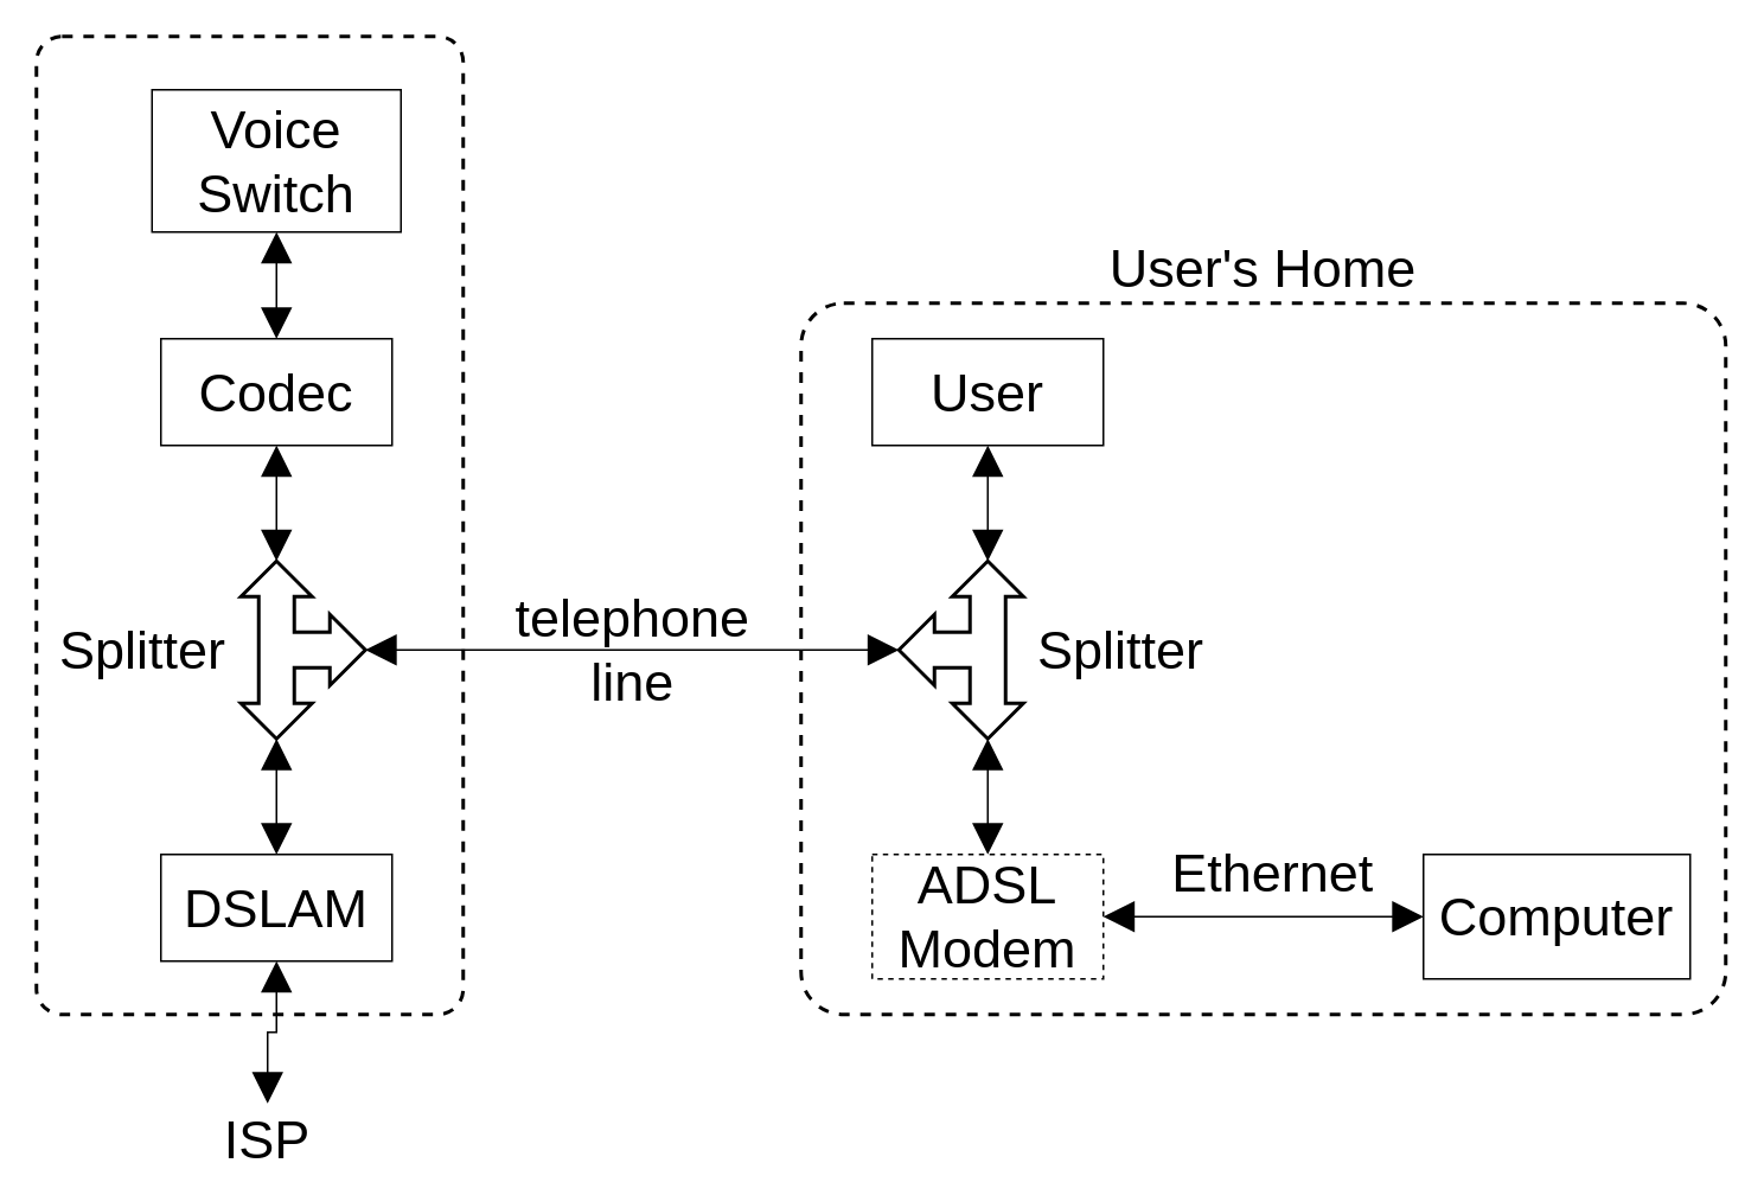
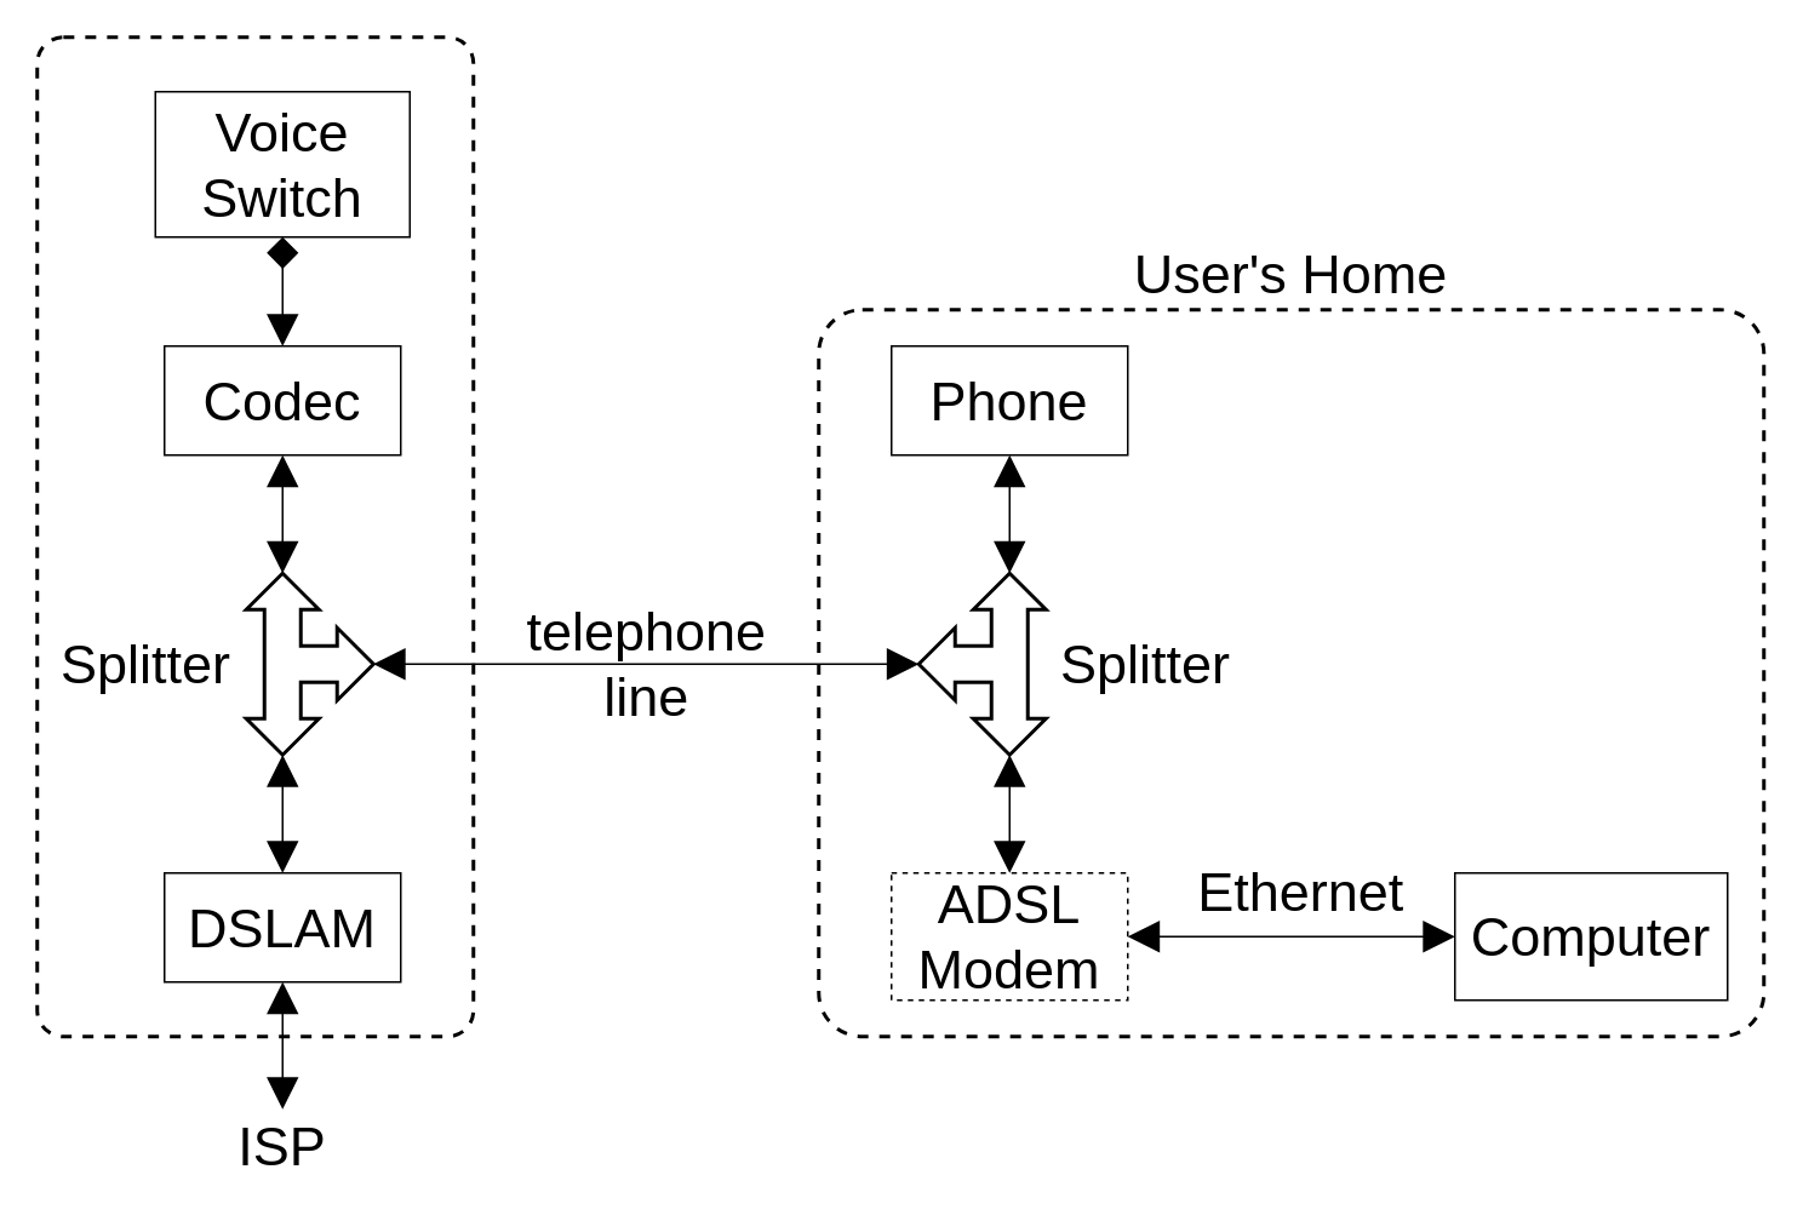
- <mxCell id="3" style="edgeStyle=orthogonalEdgeStyle;rounded=0;orthogonalLoop=1;jettySize=auto;html=1;exitX=0.5;exitY=0;exitDx=0;exitDy=0;entryX=0.5;entryY=1;entryDx=0;entryDy=0;fontSize=30;endArrow=block;endFill=1;endSize=15;startSize=15;startArrow=block;startFill=1;" edge="1" parent="1" source="4" target="5"><mxGeometry relative="1" as="geometry" /></mxCell>
+ <mxCell id="3" style="edgeStyle=orthogonalEdgeStyle;rounded=0;orthogonalLoop=1;jettySize=auto;html=1;exitX=0.5;exitY=0;exitDx=0;exitDy=0;entryX=0.5;entryY=1;entryDx=0;entryDy=0;fontSize=30;endArrow=diamond;endFill=1;endSize=15;startSize=15;startArrow=block;startFill=1;" edge="1" parent="1" source="4" target="5"><mxGeometry relative="1" as="geometry" /></mxCell>
- <mxCell id="13" value="User" style="rounded=0;whiteSpace=wrap;html=1;fontSize=30;" vertex="1" parent="1"><mxGeometry x="490" y="190" width="130" height="60" as="geometry" /></mxCell>
+ <mxCell id="13" value="Phone" style="rounded=0;whiteSpace=wrap;html=1;fontSize=30;" vertex="1" parent="1"><mxGeometry x="490" y="190" width="130" height="60" as="geometry" /></mxCell>
- <mxCell id="21" value="ISP" style="text;html=1;strokeColor=none;fillColor=none;align=center;verticalAlign=middle;whiteSpace=wrap;rounded=0;fontSize=30;" vertex="1" parent="1"><mxGeometry x="130" y="620" width="40" height="40" as="geometry" /></mxCell>
+ <mxCell id="21" value="ISP" style="text;html=1;strokeColor=none;fillColor=none;align=center;verticalAlign=middle;whiteSpace=wrap;rounded=0;fontSize=30;" vertex="1" parent="1"><mxGeometry x="135" y="610" width="40" height="40" as="geometry" /></mxCell>
